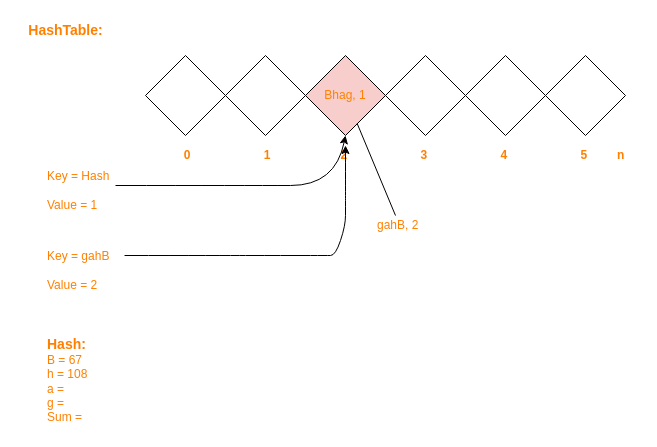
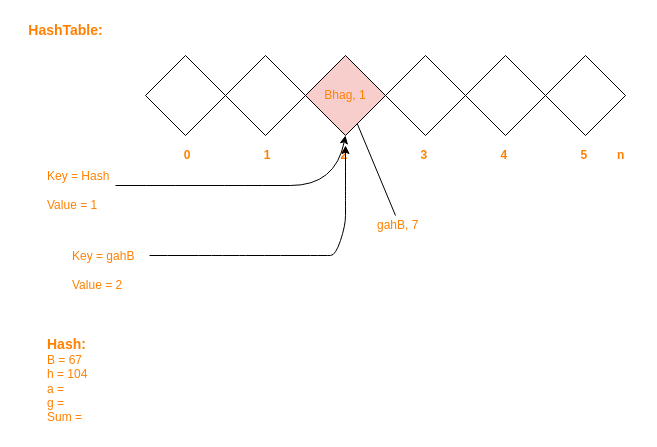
- <mxCell id="15" value="&lt;font color=&quot;#ff8000&quot;&gt;gahB, 2&lt;/font&gt;" style="text;html=1;align=left;verticalAlign=middle;resizable=0;points=[];autosize=1;" vertex="1" parent="1"><mxGeometry x="375" y="215" width="60" height="20" as="geometry" /></mxCell>
+ <mxCell id="15" value="&lt;font color=&quot;#ff8000&quot;&gt;gahB, 7&lt;/font&gt;" style="text;html=1;align=left;verticalAlign=middle;resizable=0;points=[];autosize=1;" vertex="1" parent="1"><mxGeometry x="375" y="215" width="60" height="20" as="geometry" /></mxCell>
- <mxCell id="11" value="&lt;font color=&quot;#ff8000&quot;&gt;Key = gahB&lt;br&gt;&lt;br&gt;Value = 2&lt;br&gt;&lt;/font&gt;" style="text;html=1;align=left;verticalAlign=middle;resizable=0;points=[];autosize=1;" vertex="1" parent="1"><mxGeometry x="45" y="245" width="80" height="50" as="geometry" /></mxCell>
+ <mxCell id="11" value="&lt;font color=&quot;#ff8000&quot;&gt;Key = gahB&lt;br&gt;&lt;br&gt;Value = 2&lt;br&gt;&lt;/font&gt;" style="text;html=1;align=left;verticalAlign=middle;resizable=0;points=[];autosize=1;" vertex="1" parent="1"><mxGeometry x="70" y="245" width="80" height="50" as="geometry" /></mxCell>
- <mxCell id="16" value="&lt;font style=&quot;font-size: 14px&quot; color=&quot;#ff8000&quot;&gt;&lt;b&gt;Hash:&lt;br&gt;&lt;/b&gt;&lt;/font&gt;&lt;font color=&quot;#ff8000&quot; style=&quot;font-size: 12px&quot;&gt;B = 67&lt;br&gt;h = 108&lt;br&gt;a =&amp;nbsp;&lt;br&gt;g =&amp;nbsp;&lt;br&gt;Sum =&amp;nbsp;&lt;br&gt;&lt;/font&gt;" style="text;html=1;align=left;verticalAlign=middle;resizable=0;points=[];autosize=1;" vertex="1" parent="1"><mxGeometry x="45" y="335" width="60" height="90" as="geometry" /></mxCell>
+ <mxCell id="16" value="&lt;font style=&quot;font-size: 14px&quot; color=&quot;#ff8000&quot;&gt;&lt;b&gt;Hash:&lt;br&gt;&lt;/b&gt;&lt;/font&gt;&lt;font color=&quot;#ff8000&quot; style=&quot;font-size: 12px&quot;&gt;B = 67&lt;br&gt;h = 104&lt;br&gt;a =&amp;nbsp;&lt;br&gt;g =&amp;nbsp;&lt;br&gt;Sum =&amp;nbsp;&lt;br&gt;&lt;/font&gt;" style="text;html=1;align=left;verticalAlign=middle;resizable=0;points=[];autosize=1;" vertex="1" parent="1"><mxGeometry x="45" y="335" width="60" height="90" as="geometry" /></mxCell>
